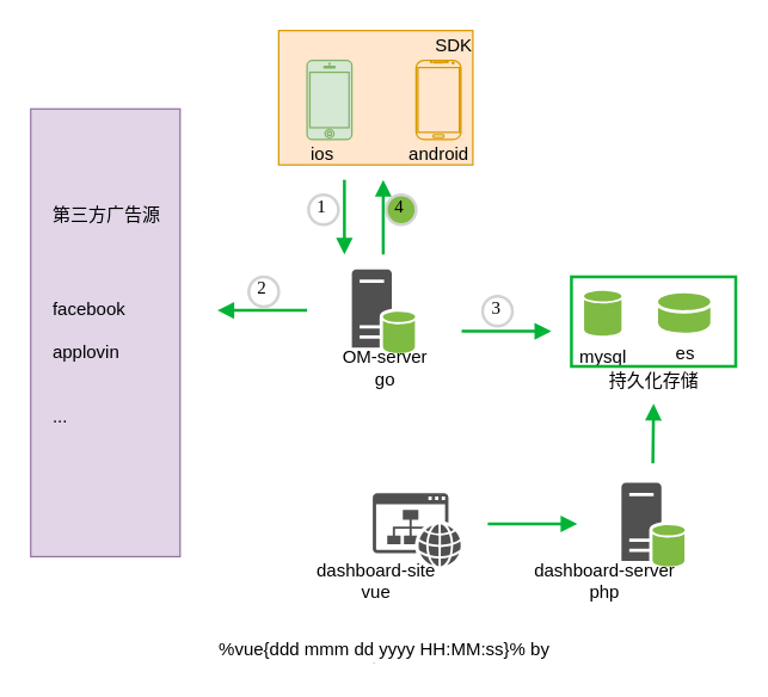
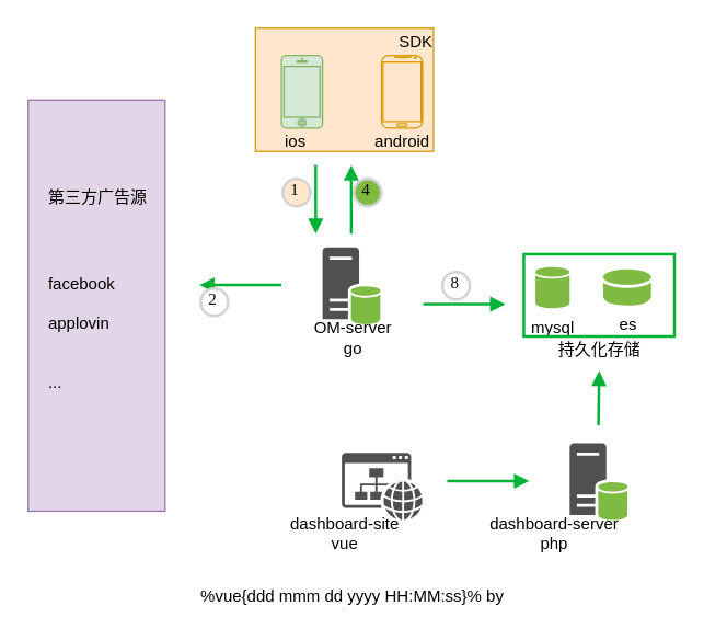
- <mxCell id="22" value="1" style="ellipse;whiteSpace=wrap;html=1;aspect=fixed;strokeWidth=2;fontFamily=Tahoma;spacingBottom=4;spacingRight=2;strokeColor=#d3d3d3;" vertex="1" parent="1"><mxGeometry x="206" y="130" width="20" height="20" as="geometry" /></mxCell>
+ <mxCell id="22" value="1" style="ellipse;whiteSpace=wrap;html=1;aspect=fixed;strokeWidth=2;fontFamily=Tahoma;spacingBottom=4;spacingRight=2;strokeColor=#d3d3d3;fillColor=#ffe6cc;" vertex="1" parent="1"><mxGeometry x="206" y="130" width="20" height="20" as="geometry" /></mxCell>
- <mxCell id="23" value="2" style="ellipse;whiteSpace=wrap;html=1;aspect=fixed;strokeWidth=2;fontFamily=Tahoma;spacingBottom=4;spacingRight=2;strokeColor=#d3d3d3;" vertex="1" parent="1"><mxGeometry x="166" y="185" width="20" height="20" as="geometry" /></mxCell>
+ <mxCell id="23" value="2" style="ellipse;whiteSpace=wrap;html=1;aspect=fixed;strokeWidth=2;fontFamily=Tahoma;spacingBottom=4;spacingRight=2;strokeColor=#d3d3d3;" vertex="1" parent="1"><mxGeometry x="146" y="210" width="20" height="20" as="geometry" /></mxCell>
- <mxCell id="25" value="3" style="ellipse;whiteSpace=wrap;html=1;aspect=fixed;strokeWidth=2;fontFamily=Tahoma;spacingBottom=4;spacingRight=2;strokeColor=#d3d3d3;" vertex="1" parent="1"><mxGeometry x="322.5" y="198" width="20" height="20" as="geometry" /></mxCell>
+ <mxCell id="25" value="8" style="ellipse;whiteSpace=wrap;html=1;aspect=fixed;strokeWidth=2;fontFamily=Tahoma;spacingBottom=4;spacingRight=2;strokeColor=#d3d3d3;" vertex="1" parent="1"><mxGeometry x="322.5" y="198" width="20" height="20" as="geometry" /></mxCell>
